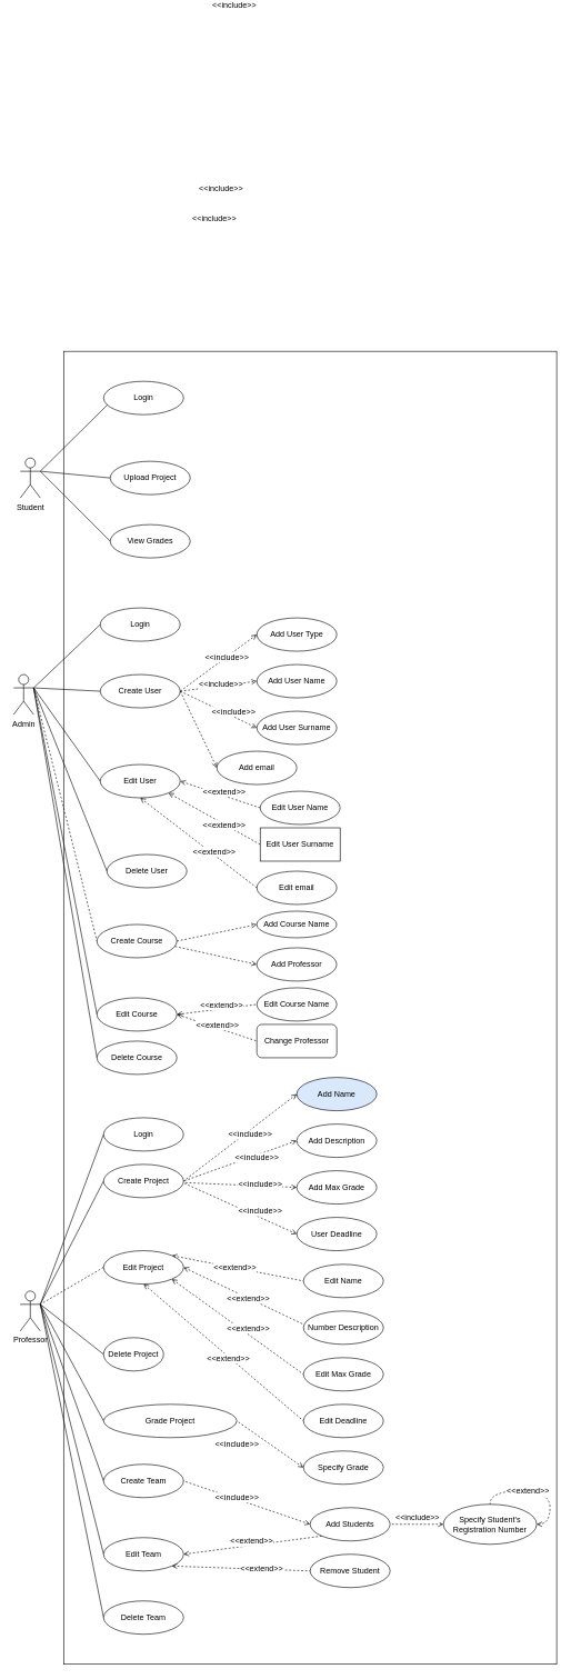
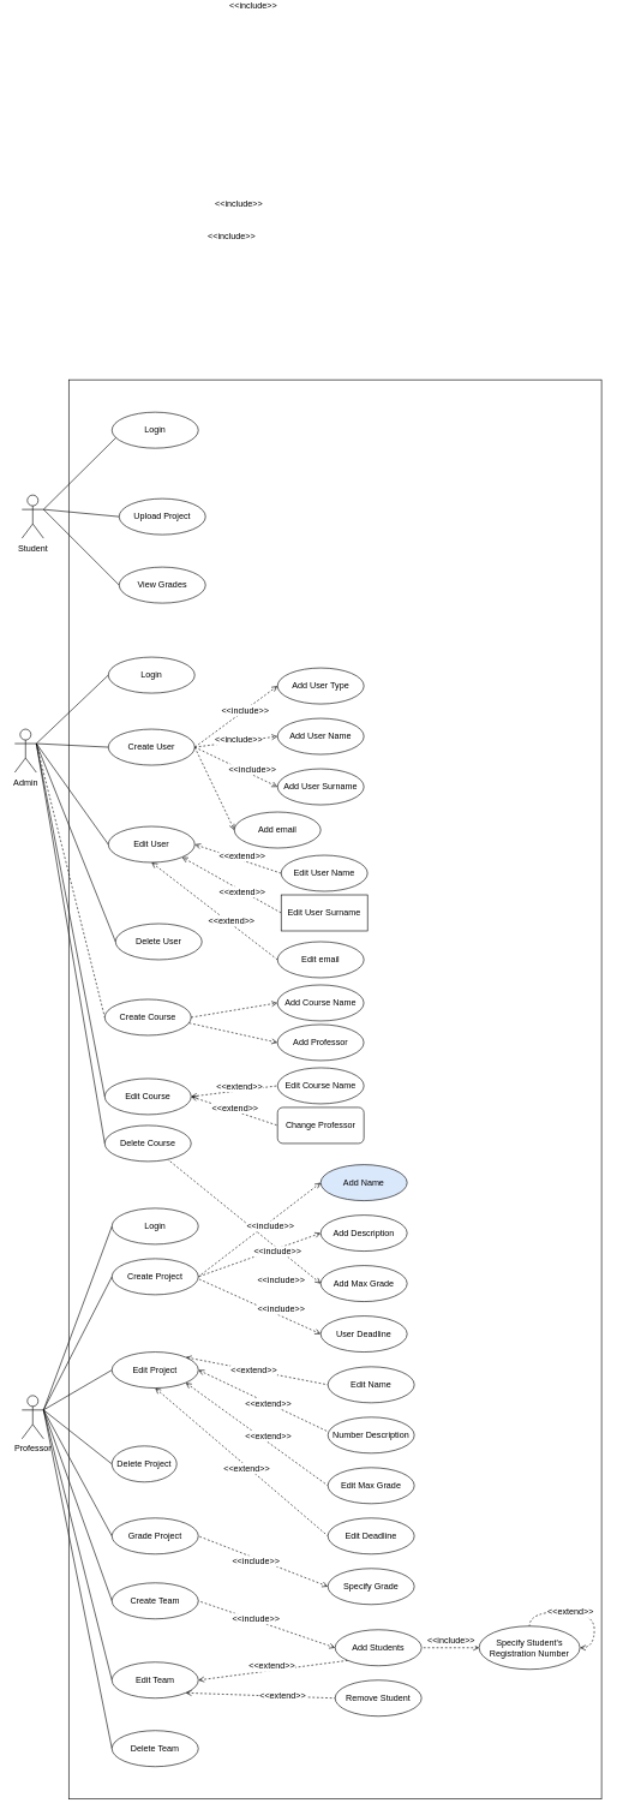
- <mxCell id="103" value="Add Course Name" style="ellipse;whiteSpace=wrap;html=1;" parent="1" vertex="1"><mxGeometry x="384.845" y="860" width="120" height="40" as="geometry" /></mxCell>
+ <mxCell id="103" value="Add Course Name" style="ellipse;whiteSpace=wrap;html=1;" parent="1" vertex="1"><mxGeometry x="384.845" y="860" width="120" height="50" as="geometry" /></mxCell>
- <mxCell id="30" style="edgeStyle=none;rounded=0;orthogonalLoop=1;jettySize=auto;html=1;exitX=0;exitY=0.5;exitDx=0;exitDy=0;dashed=1;startArrow=open;startFill=0;endArrow=none;endFill=0;" parent="1" source="31" target="7" edge="1"><mxGeometry relative="1" as="geometry" /></mxCell>
+ <mxCell id="30" style="edgeStyle=none;rounded=0;orthogonalLoop=1;jettySize=auto;html=1;exitX=0;exitY=0.5;exitDx=0;exitDy=0;dashed=1;startArrow=open;startFill=0;endArrow=none;endFill=0;" parent="1" source="31" target="100" edge="1"><mxGeometry relative="1" as="geometry" /></mxCell>
- <mxCell id="8" style="edgeStyle=none;rounded=0;orthogonalLoop=1;jettySize=auto;html=1;exitX=0;exitY=0.5;exitDx=0;exitDy=0;entryX=1;entryY=0.333;entryDx=0;entryDy=0;entryPerimeter=0;endArrow=none;endFill=0;dashed=1;" parent="1" source="13" target="5" edge="1"><mxGeometry relative="1" as="geometry" /></mxCell>
+ <mxCell id="8" style="edgeStyle=none;rounded=0;orthogonalLoop=1;jettySize=auto;html=1;exitX=0;exitY=0.5;exitDx=0;exitDy=0;entryX=1;entryY=0.333;entryDx=0;entryDy=0;entryPerimeter=0;endArrow=none;endFill=0;" parent="1" source="13" target="5" edge="1"><mxGeometry relative="1" as="geometry" /></mxCell>
- <mxCell id="17" value="Grade Project" style="ellipse;whiteSpace=wrap;html=1;" parent="1" vertex="1"><mxGeometry x="155" y="1600" width="200" height="50" as="geometry" /></mxCell>
+ <mxCell id="17" value="Grade Project" style="ellipse;whiteSpace=wrap;html=1;" parent="1" vertex="1"><mxGeometry x="155" y="1600" width="120" height="50" as="geometry" /></mxCell>
